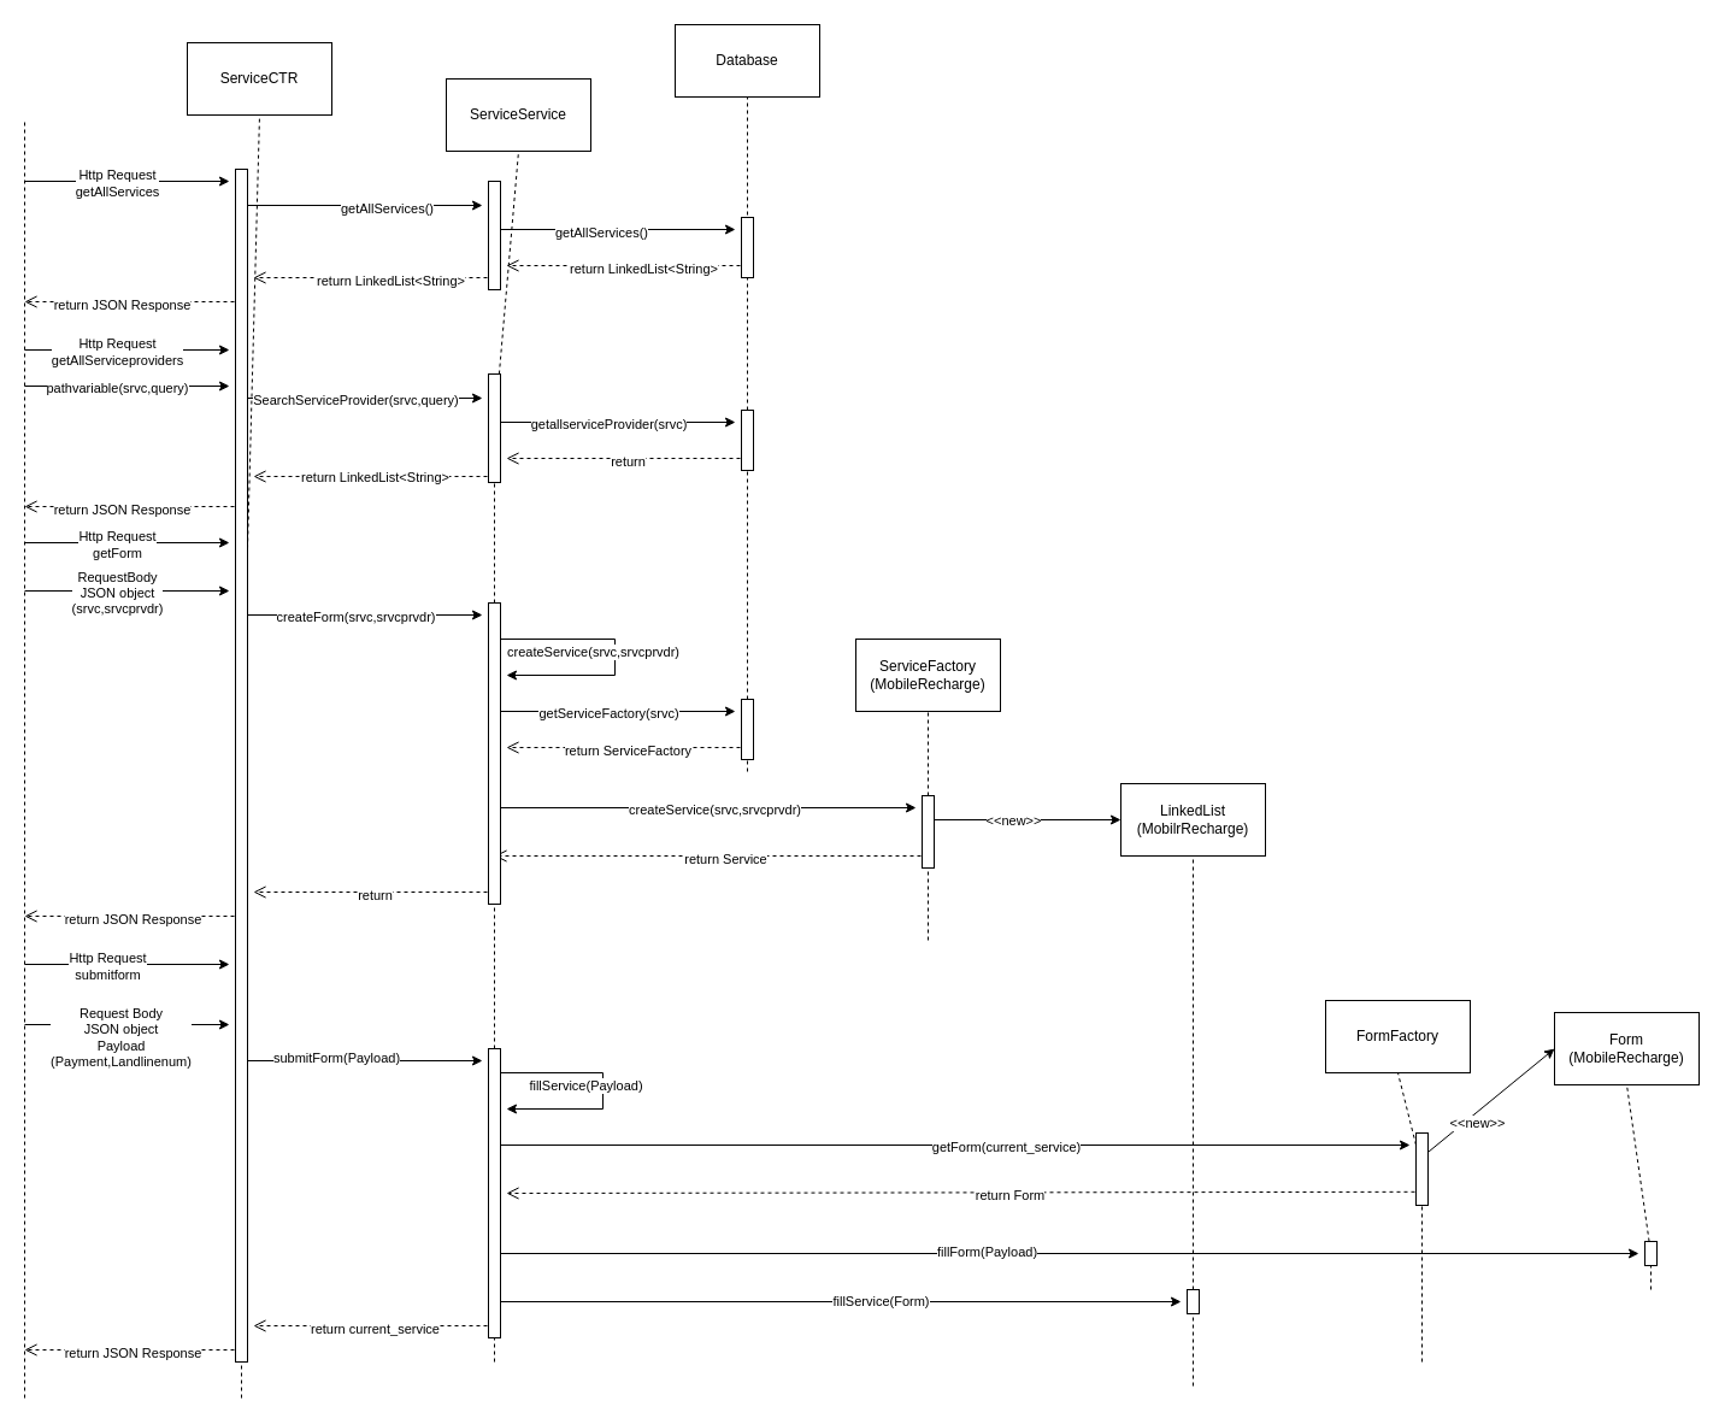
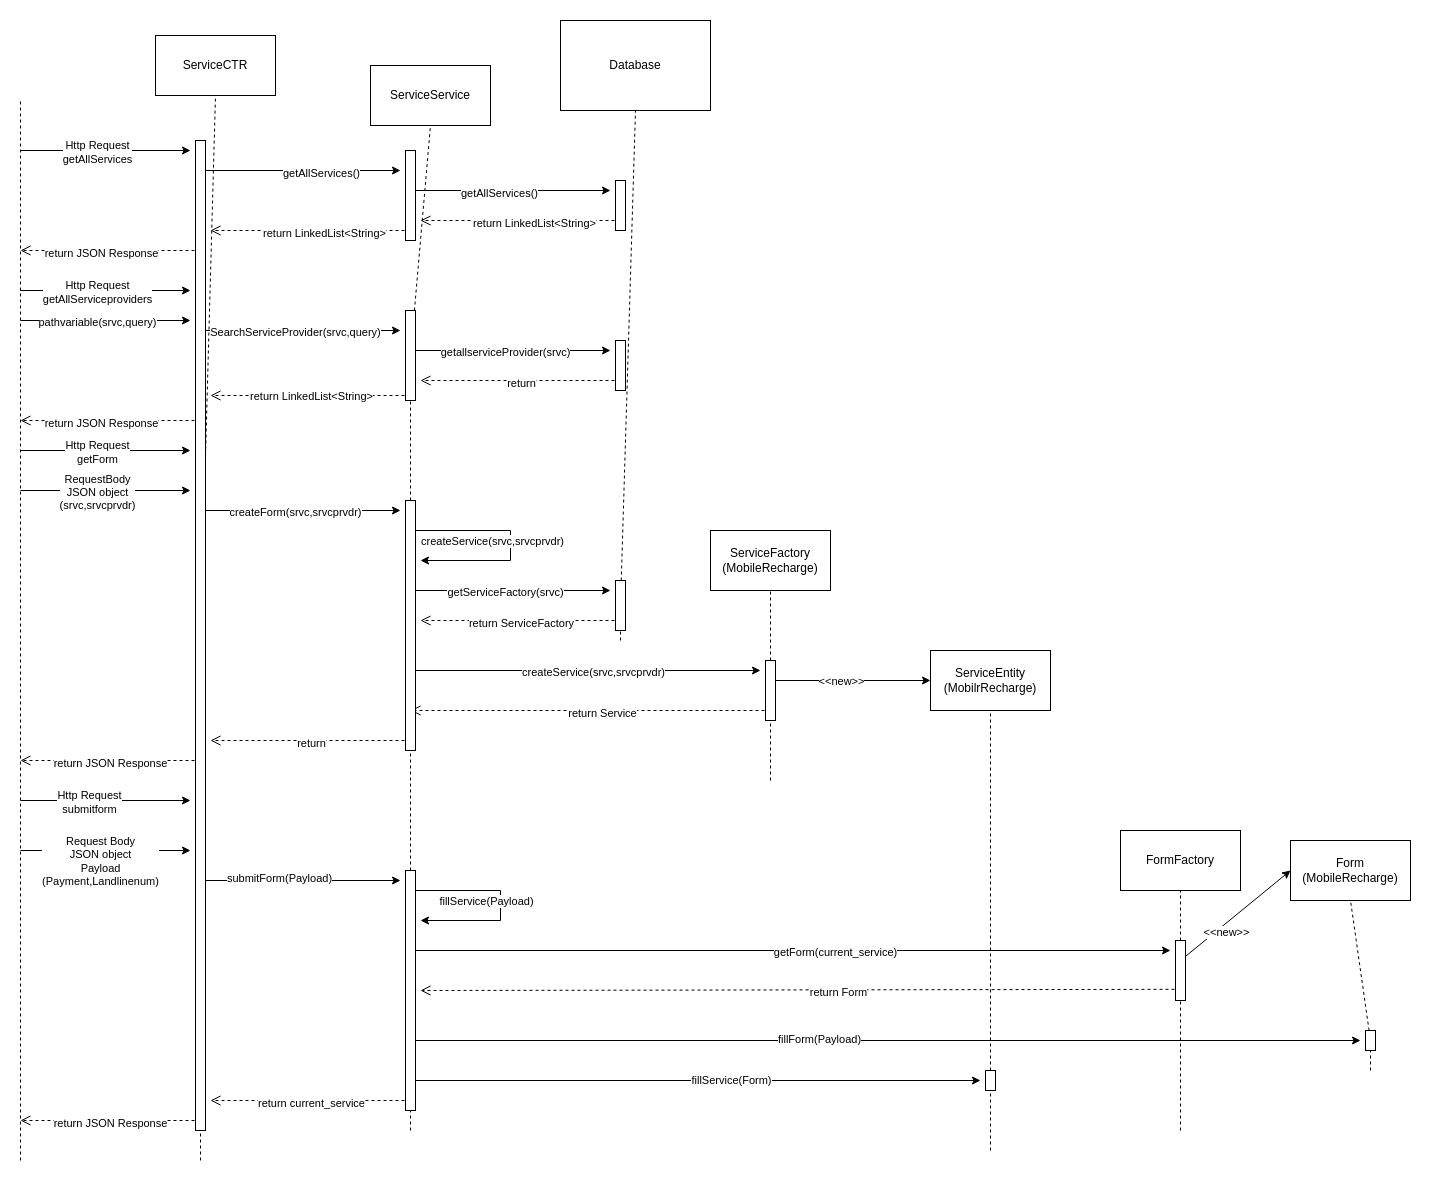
- <mxCell id="4" value="Database" style="rounded=0;whiteSpace=wrap;html=1;" vertex="1" parent="1"><mxGeometry x="560" y="20" width="120" height="60" as="geometry" /></mxCell>
+ <mxCell id="4" value="Database" style="rounded=0;whiteSpace=wrap;html=1;" vertex="1" parent="1"><mxGeometry x="560" y="20" width="150" height="90" as="geometry" /></mxCell>
- <mxCell id="53" value="LinkedList&lt;br&gt;(MobilrRecharge)" style="rounded=0;whiteSpace=wrap;html=1;" vertex="1" parent="1"><mxGeometry x="930" y="650" width="120" height="60" as="geometry" /></mxCell>
+ <mxCell id="53" value="ServiceEntity&lt;br&gt;(MobilrRecharge)" style="rounded=0;whiteSpace=wrap;html=1;" vertex="1" parent="1"><mxGeometry x="930" y="650" width="120" height="60" as="geometry" /></mxCell>
- <mxCell id="69" value="FormFactory" style="rounded=0;whiteSpace=wrap;html=1;" vertex="1" parent="1"><mxGeometry x="1100" y="830" width="120" height="60" as="geometry" /></mxCell>
+ <mxCell id="69" value="FormFactory" style="rounded=0;whiteSpace=wrap;html=1;" vertex="1" parent="1"><mxGeometry x="1120" y="830" width="120" height="60" as="geometry" /></mxCell>
